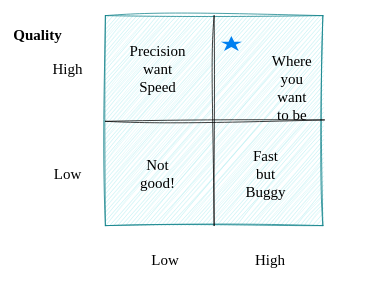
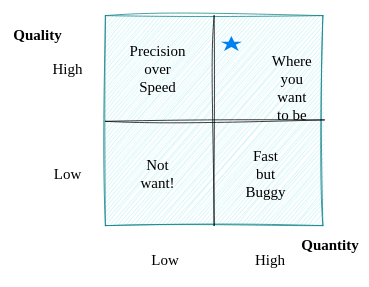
- <mxCell id="9" value="Precision want Speed" style="text;html=1;strokeColor=none;fillColor=none;align=center;verticalAlign=middle;whiteSpace=wrap;rounded=0;fontSize=20;fontFamily=Architects Daughter;" vertex="1" parent="1"><mxGeometry x="180" y="75" width="60" height="30" as="geometry" /></mxCell>
+ <mxCell id="9" value="Precision over Speed" style="text;html=1;strokeColor=none;fillColor=none;align=center;verticalAlign=middle;whiteSpace=wrap;rounded=0;fontSize=20;fontFamily=Architects Daughter;" vertex="1" parent="1"><mxGeometry x="180" y="75" width="60" height="30" as="geometry" /></mxCell>
- <mxCell id="11" value="Not good!" style="text;html=1;strokeColor=none;fillColor=none;align=center;verticalAlign=middle;whiteSpace=wrap;rounded=0;fontSize=20;fontFamily=Architects Daughter;" vertex="1" parent="1"><mxGeometry x="180" y="215" width="60" height="30" as="geometry" /></mxCell>
+ <mxCell id="11" value="Not want!" style="text;html=1;strokeColor=none;fillColor=none;align=center;verticalAlign=middle;whiteSpace=wrap;rounded=0;fontSize=20;fontFamily=Architects Daughter;" vertex="1" parent="1"><mxGeometry x="180" y="215" width="60" height="30" as="geometry" /></mxCell>
+ <mxCell id="14" value="Quantity" style="text;html=1;strokeColor=none;fillColor=none;align=center;verticalAlign=middle;whiteSpace=wrap;rounded=0;fontSize=20;fontFamily=Architects Daughter;fontStyle=1" vertex="1" parent="1"><mxGeometry x="410" y="310" width="60" height="30" as="geometry" /></mxCell>
